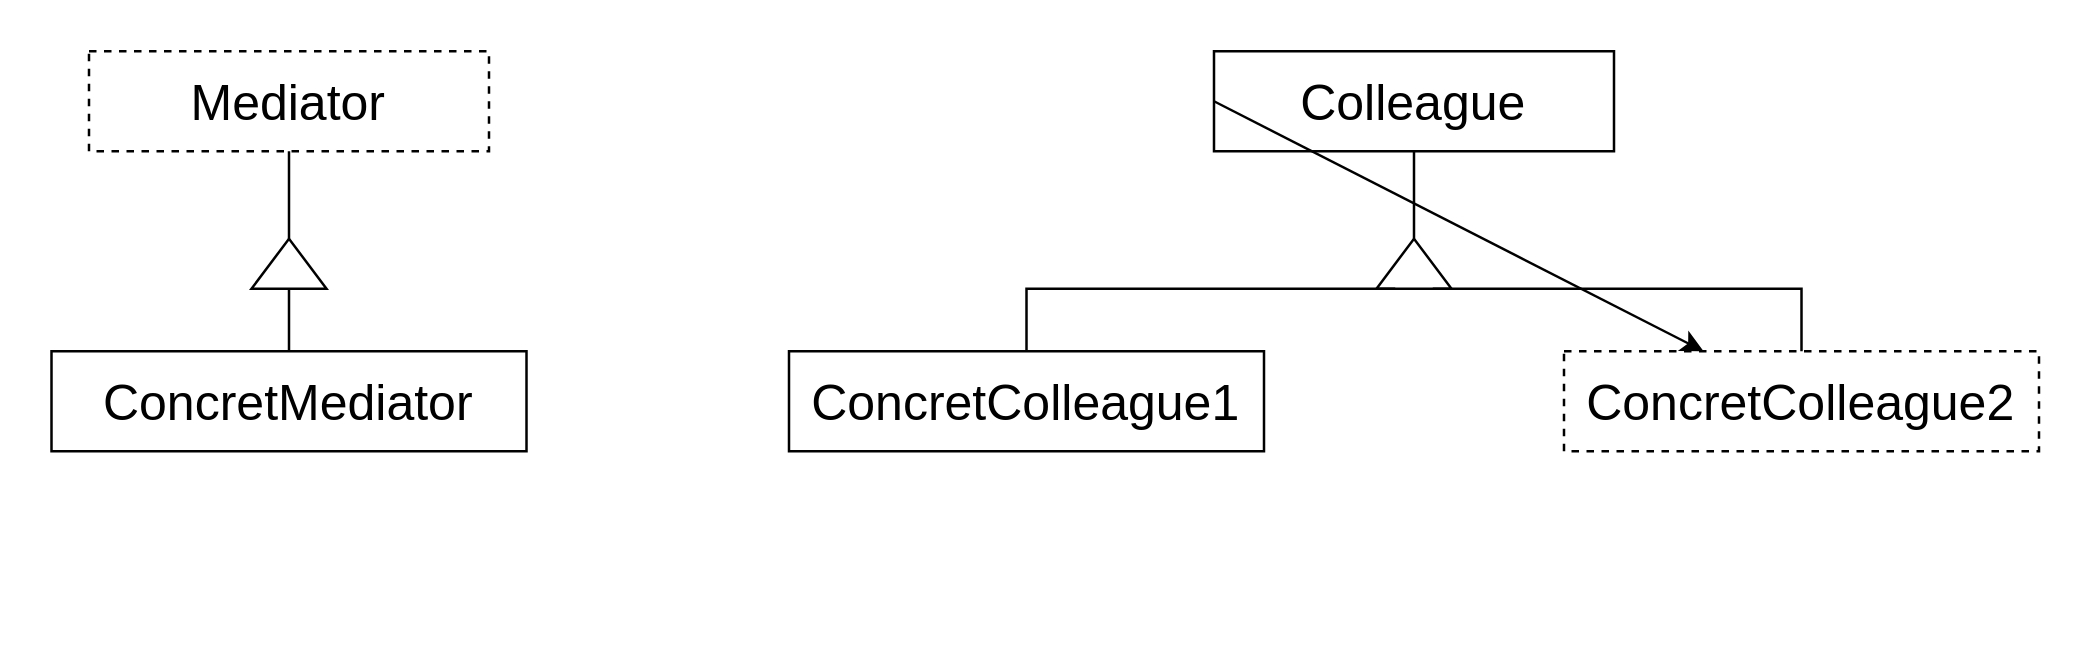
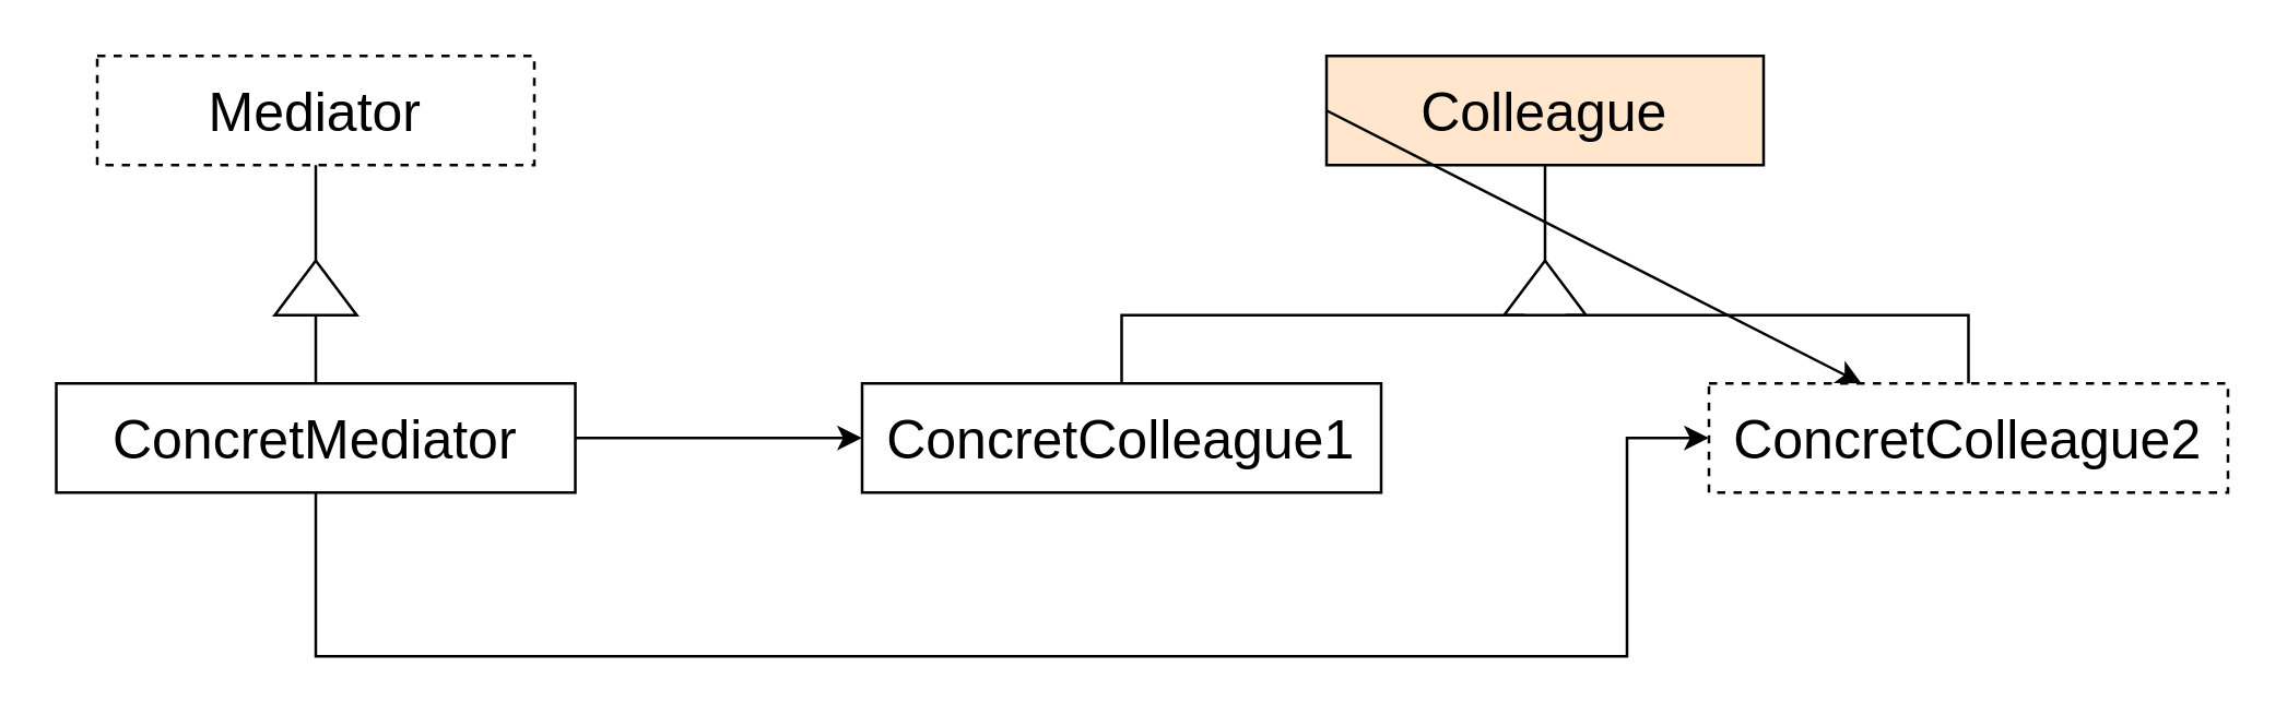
- <mxCell id="3" value="&lt;font style=&quot;font-size: 20px;&quot;&gt;Colleague&lt;/font&gt;" style="rounded=0;whiteSpace=wrap;html=1;" vertex="1" parent="1"><mxGeometry x="485" y="20" width="160" height="40" as="geometry" /></mxCell>
+ <mxCell id="3" value="&lt;font style=&quot;font-size: 20px;&quot;&gt;Colleague&lt;/font&gt;" style="rounded=0;whiteSpace=wrap;html=1;fillColor=#ffe6cc;" vertex="1" parent="1"><mxGeometry x="485" y="20" width="160" height="40" as="geometry" /></mxCell>
+ <mxCell id="6" style="edgeStyle=none;rounded=0;html=1;exitX=1;exitY=0.5;exitDx=0;exitDy=0;entryX=0;entryY=0.5;entryDx=0;entryDy=0;fontSize=20;" edge="1" parent="1" source="8" target="4"><mxGeometry relative="1" as="geometry" /></mxCell>
+ <mxCell id="7" style="edgeStyle=none;rounded=0;html=1;entryX=0;entryY=0.5;entryDx=0;entryDy=0;fontSize=20;" edge="1" parent="1" source="8" target="5"><mxGeometry relative="1" as="geometry"><Array as="points"><mxPoint x="115" y="240" /><mxPoint x="595" y="240" /><mxPoint x="595" y="160" /></Array></mxGeometry></mxCell>
